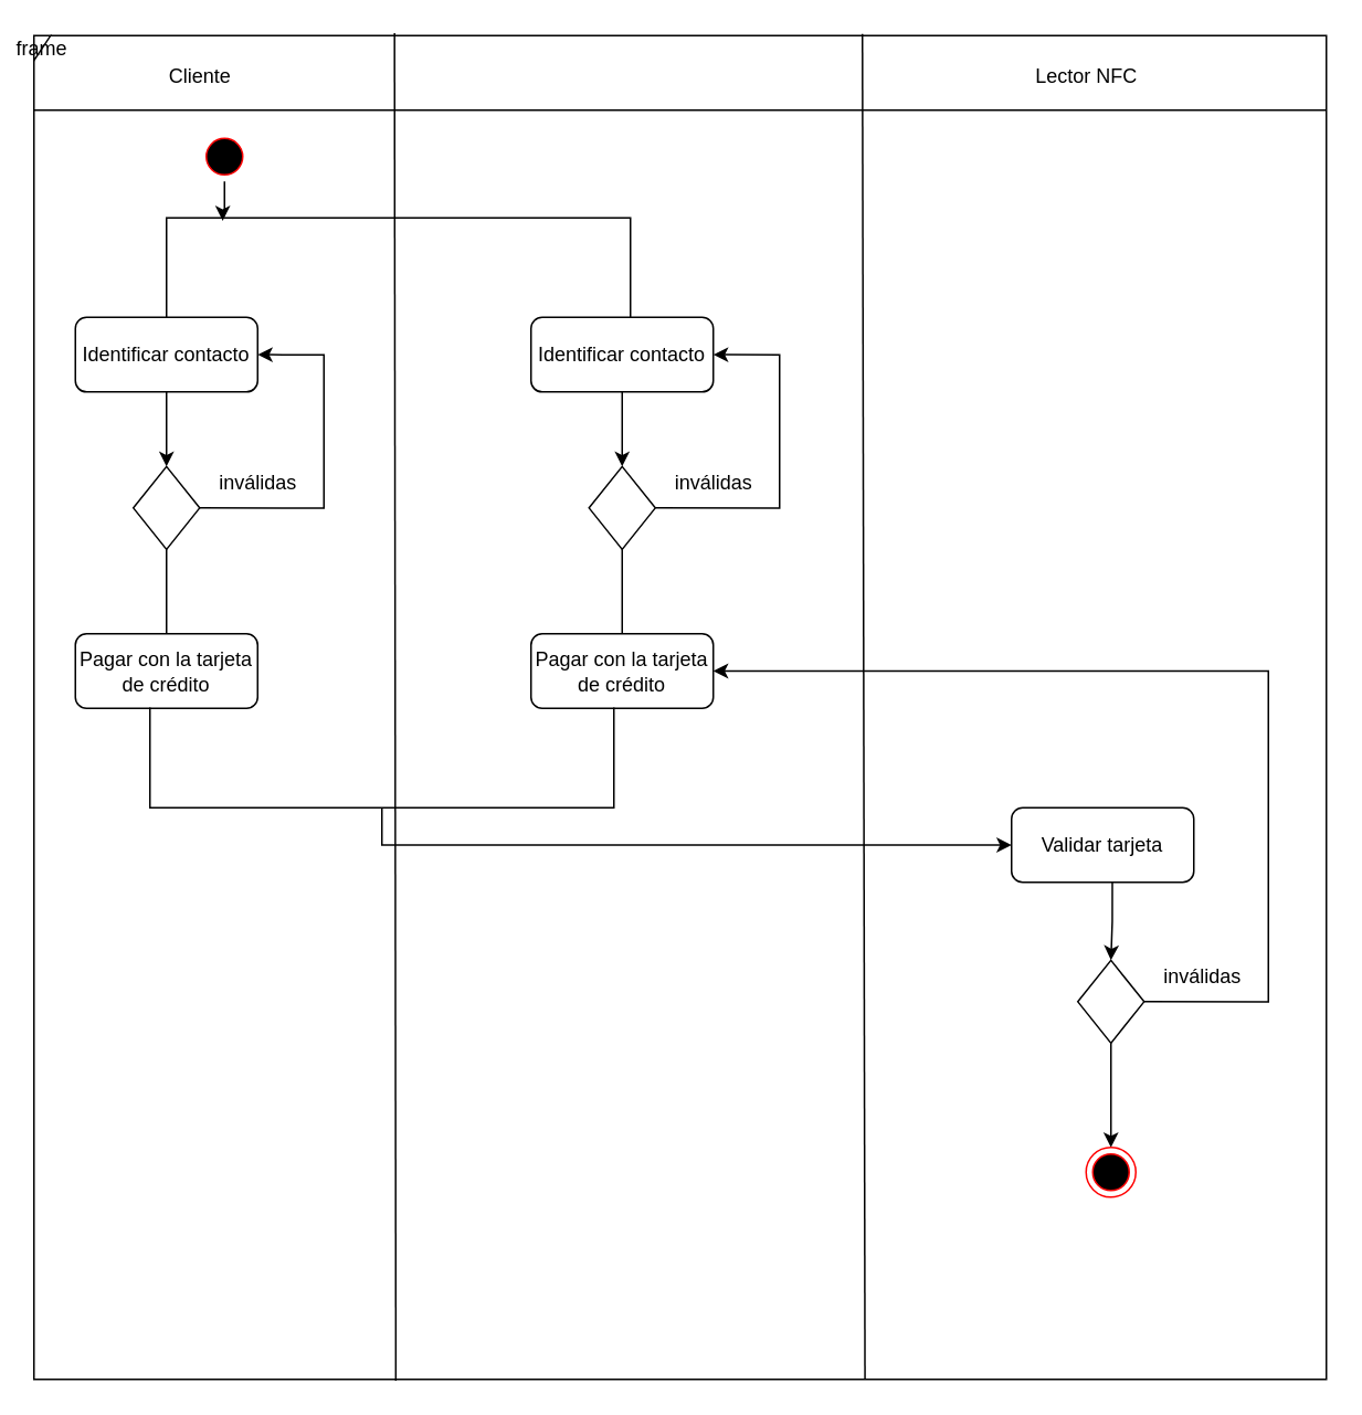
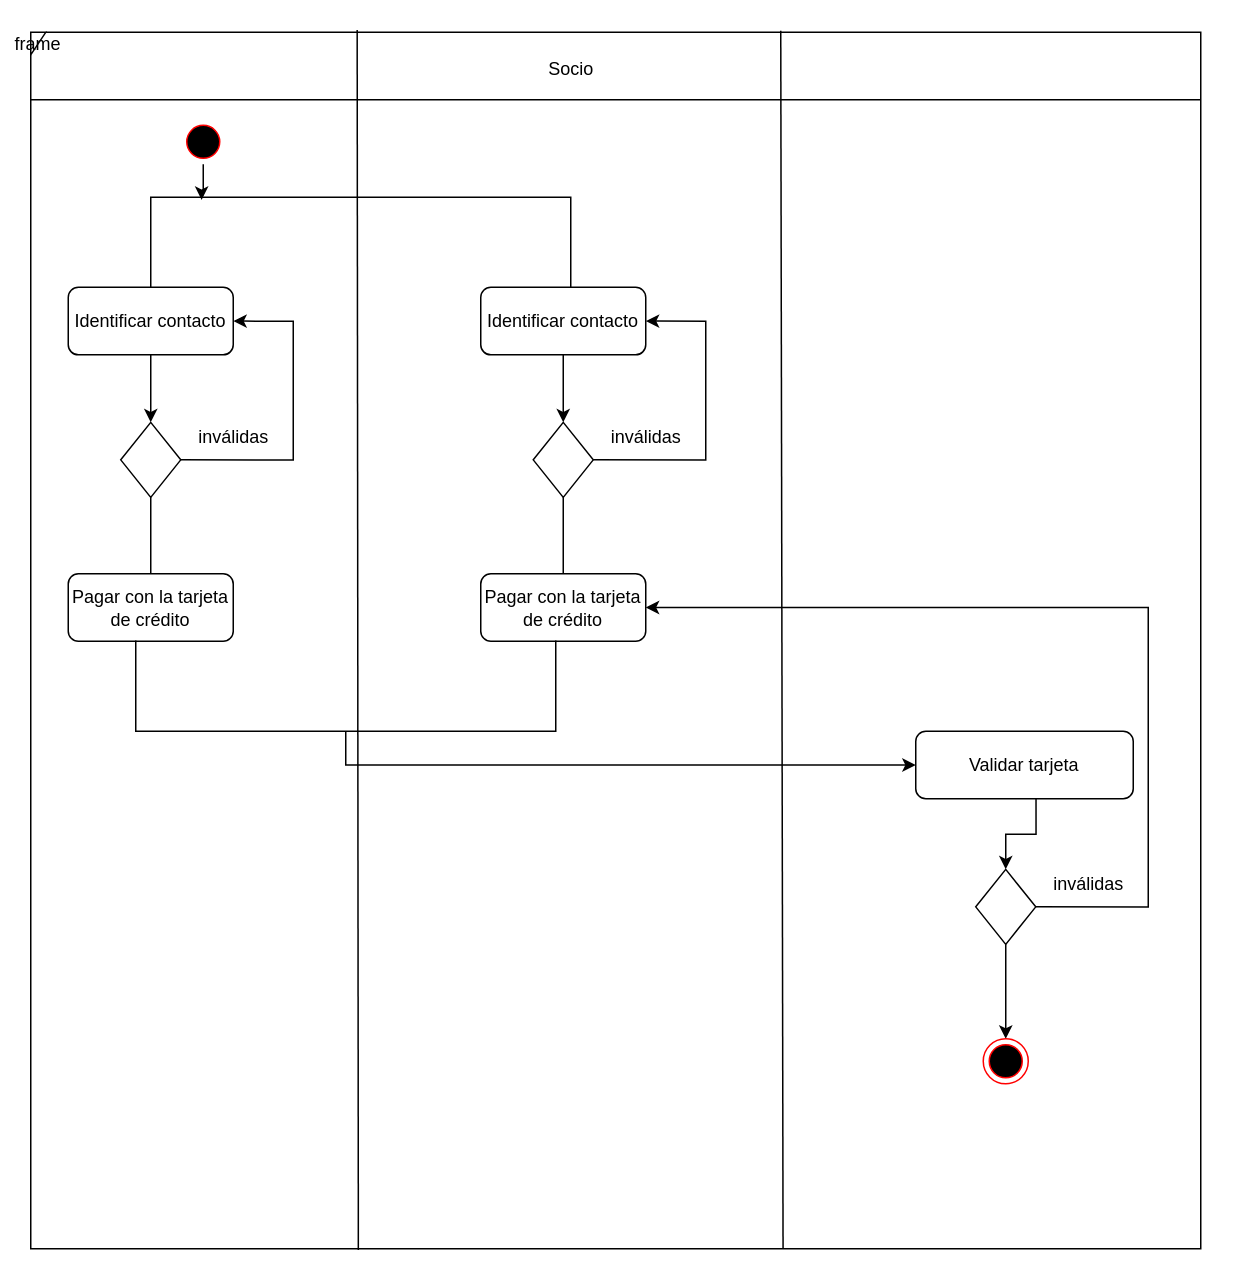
- <mxCell id="10" value="Cliente" style="text;html=1;align=center;verticalAlign=middle;resizable=0;points=[];autosize=1;strokeColor=none;fillColor=none;" vertex="1" parent="1"><mxGeometry x="90" y="31.08" width="60" height="30" as="geometry" /></mxCell>
+ <mxCell id="11" value="Socio" style="text;html=1;align=center;verticalAlign=middle;resizable=0;points=[];autosize=1;strokeColor=none;fillColor=none;" vertex="1" parent="1"><mxGeometry x="355" y="31.08" width="50" height="30" as="geometry" /></mxCell>
- <mxCell id="12" value="Lector NFC" style="text;html=1;align=center;verticalAlign=middle;resizable=0;points=[];autosize=1;strokeColor=none;fillColor=none;" vertex="1" parent="1"><mxGeometry x="615" y="31.08" width="80" height="30" as="geometry" /></mxCell>
- <mxCell id="26" value="Validar tarjeta" style="rounded=1;whiteSpace=wrap;html=1;" vertex="1" parent="1"><mxGeometry x="610" y="487" width="110" height="45" as="geometry" /></mxCell>
+ <mxCell id="26" value="Validar tarjeta" style="rounded=1;whiteSpace=wrap;html=1;" vertex="1" parent="1"><mxGeometry x="610" y="487" width="145" height="45" as="geometry" /></mxCell>
